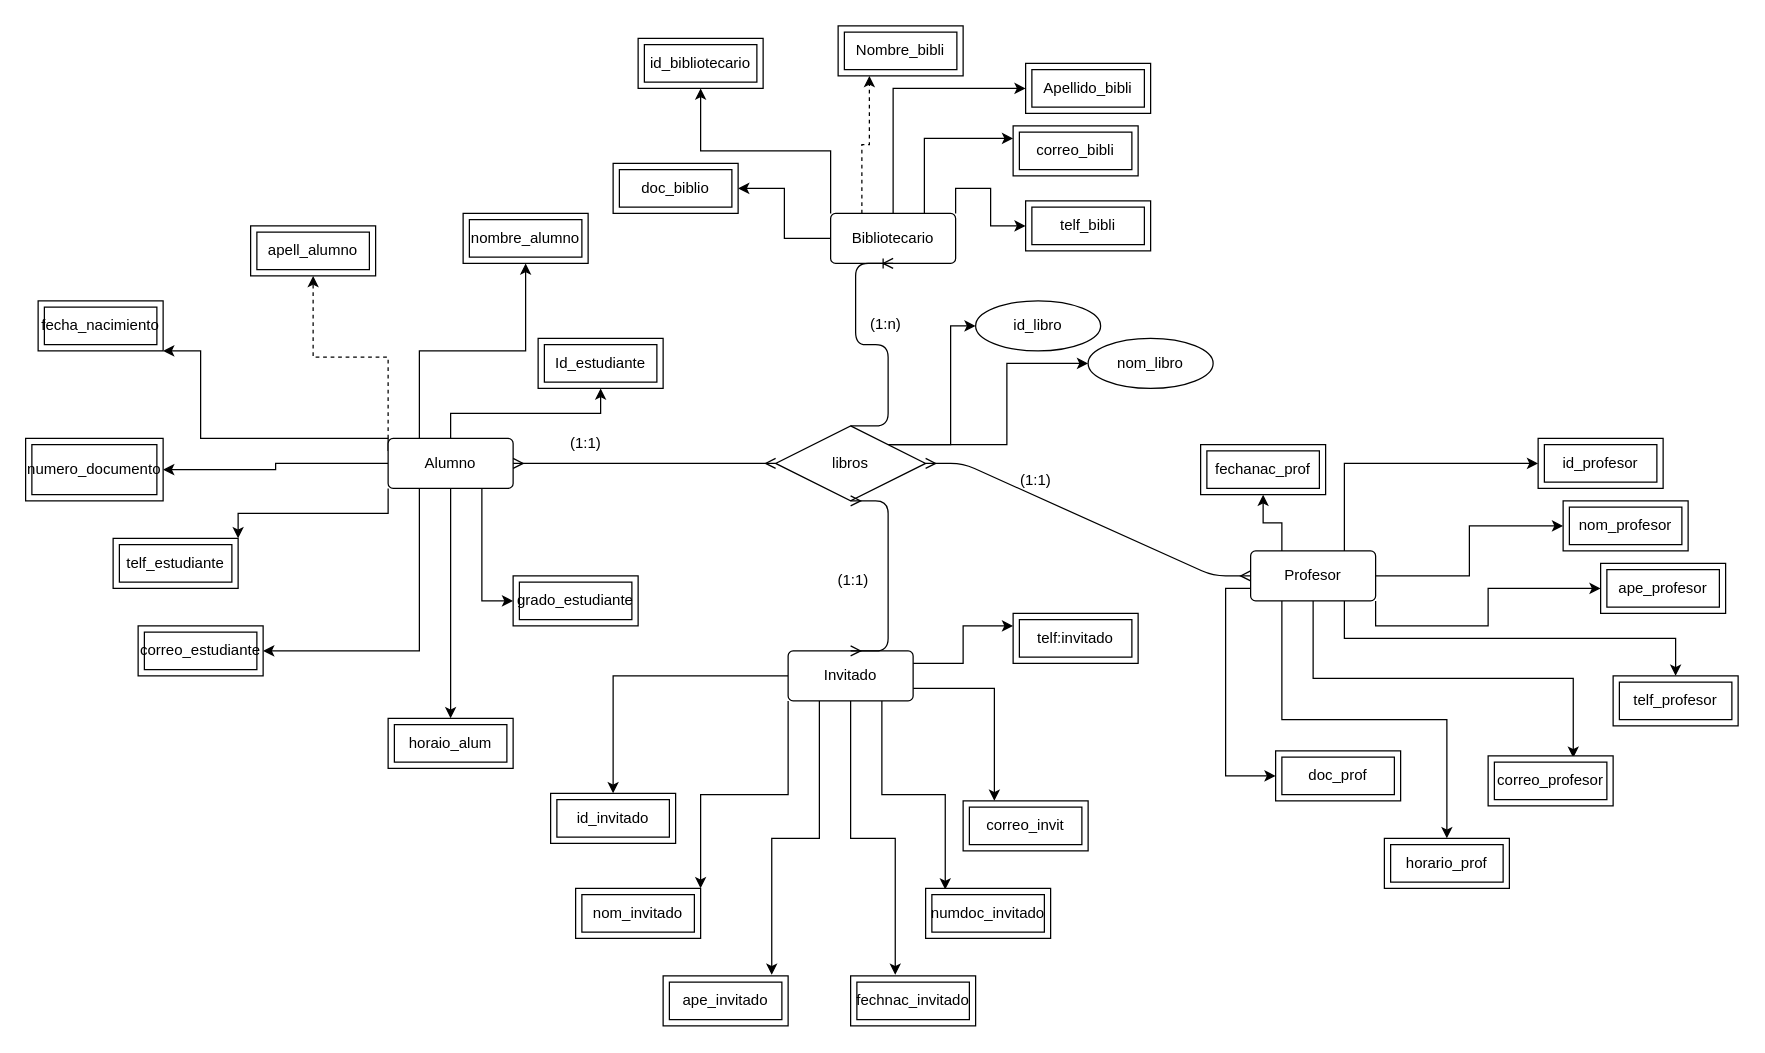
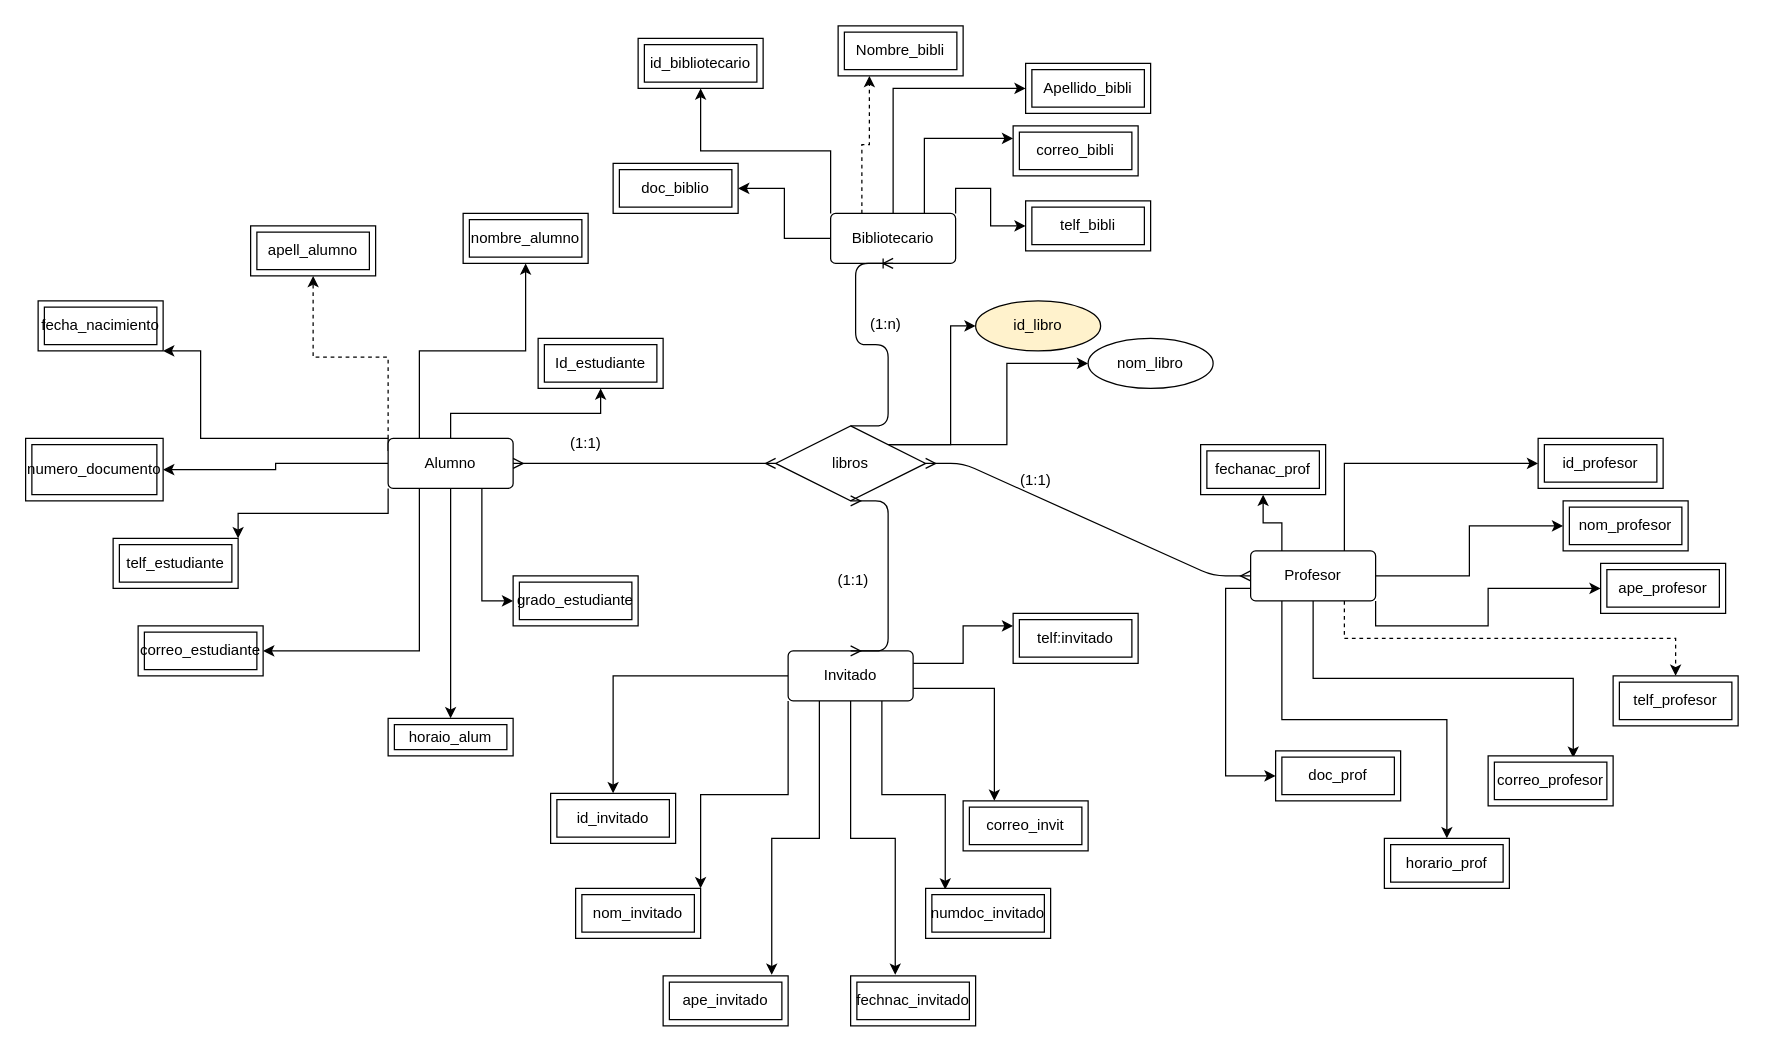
- <mxCell id="54" value="id_libro" style="ellipse;whiteSpace=wrap;html=1;align=center;" vertex="1" parent="1"><mxGeometry x="780" y="240" width="100" height="40" as="geometry" /></mxCell>
+ <mxCell id="54" value="id_libro" style="ellipse;whiteSpace=wrap;html=1;align=center;fillColor=#fff2cc;" vertex="1" parent="1"><mxGeometry x="780" y="240" width="100" height="40" as="geometry" /></mxCell>
- <mxCell id="17" style="edgeStyle=orthogonalEdgeStyle;rounded=0;orthogonalLoop=1;jettySize=auto;html=1;exitX=0.75;exitY=1;exitDx=0;exitDy=0;entryX=0.5;entryY=0;entryDx=0;entryDy=0;" edge="1" parent="1" source="23" target="63"><mxGeometry relative="1" as="geometry" /></mxCell>
+ <mxCell id="17" style="edgeStyle=orthogonalEdgeStyle;rounded=0;orthogonalLoop=1;jettySize=auto;html=1;exitX=0.75;exitY=1;exitDx=0;exitDy=0;entryX=0.5;entryY=0;entryDx=0;entryDy=0;dashed=1;" edge="1" parent="1" source="23" target="63"><mxGeometry relative="1" as="geometry" /></mxCell>
- <mxCell id="67" value="horaio_alum" style="shape=ext;margin=3;double=1;whiteSpace=wrap;html=1;align=center;" vertex="1" parent="1"><mxGeometry x="310" y="574" width="100" height="40" as="geometry" /></mxCell>
+ <mxCell id="67" value="horaio_alum" style="shape=ext;margin=3;double=1;whiteSpace=wrap;html=1;align=center;" vertex="1" parent="1"><mxGeometry x="310" y="574" width="100" height="30" as="geometry" /></mxCell>
